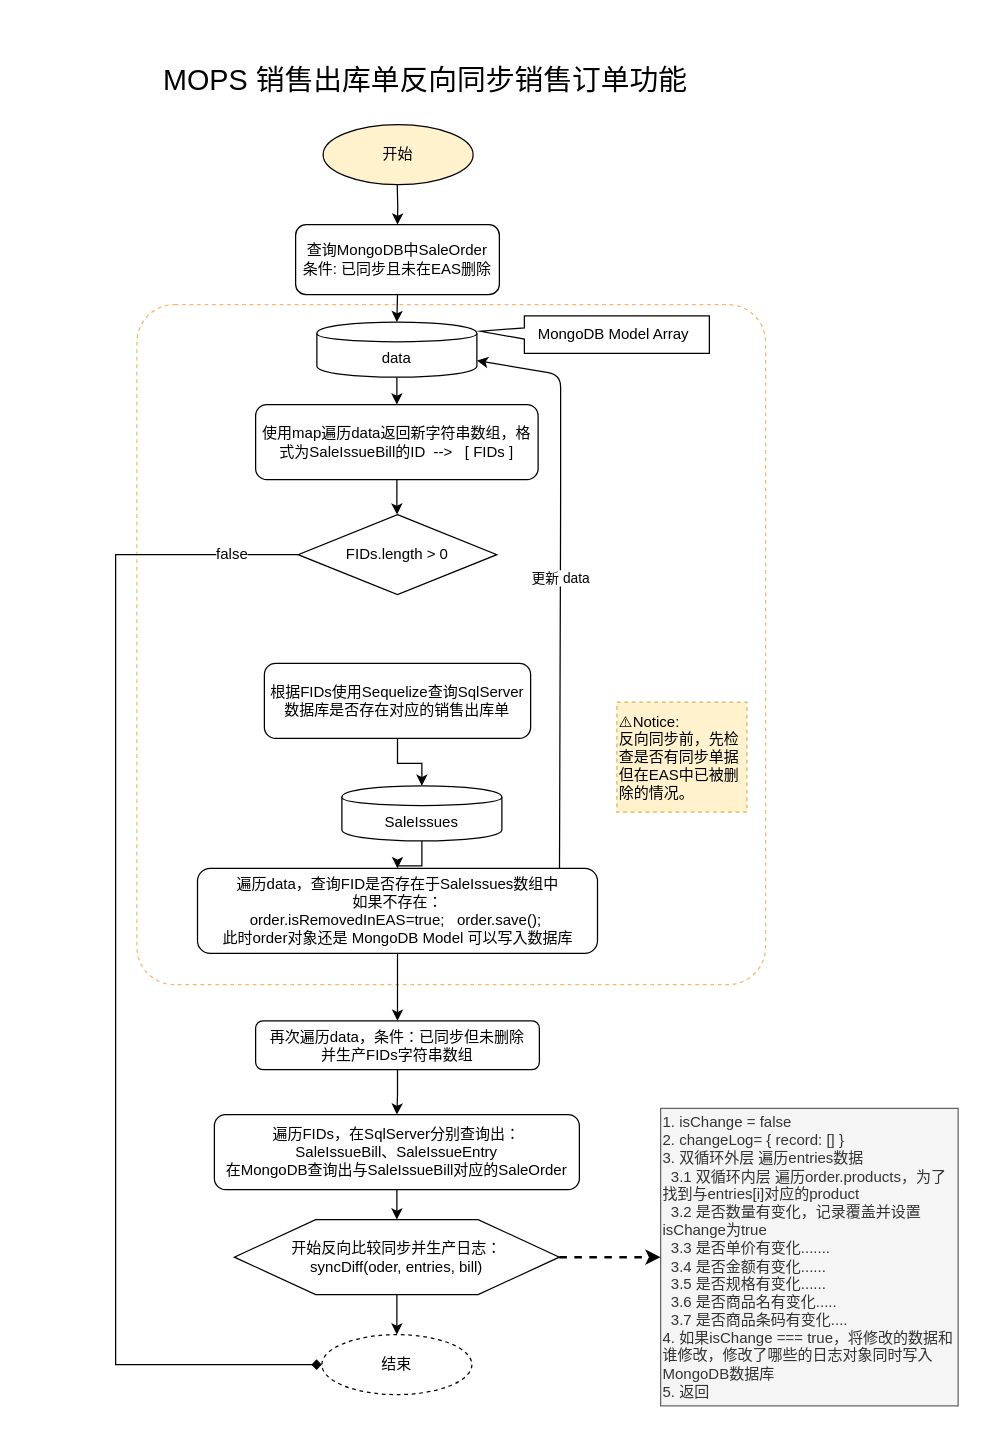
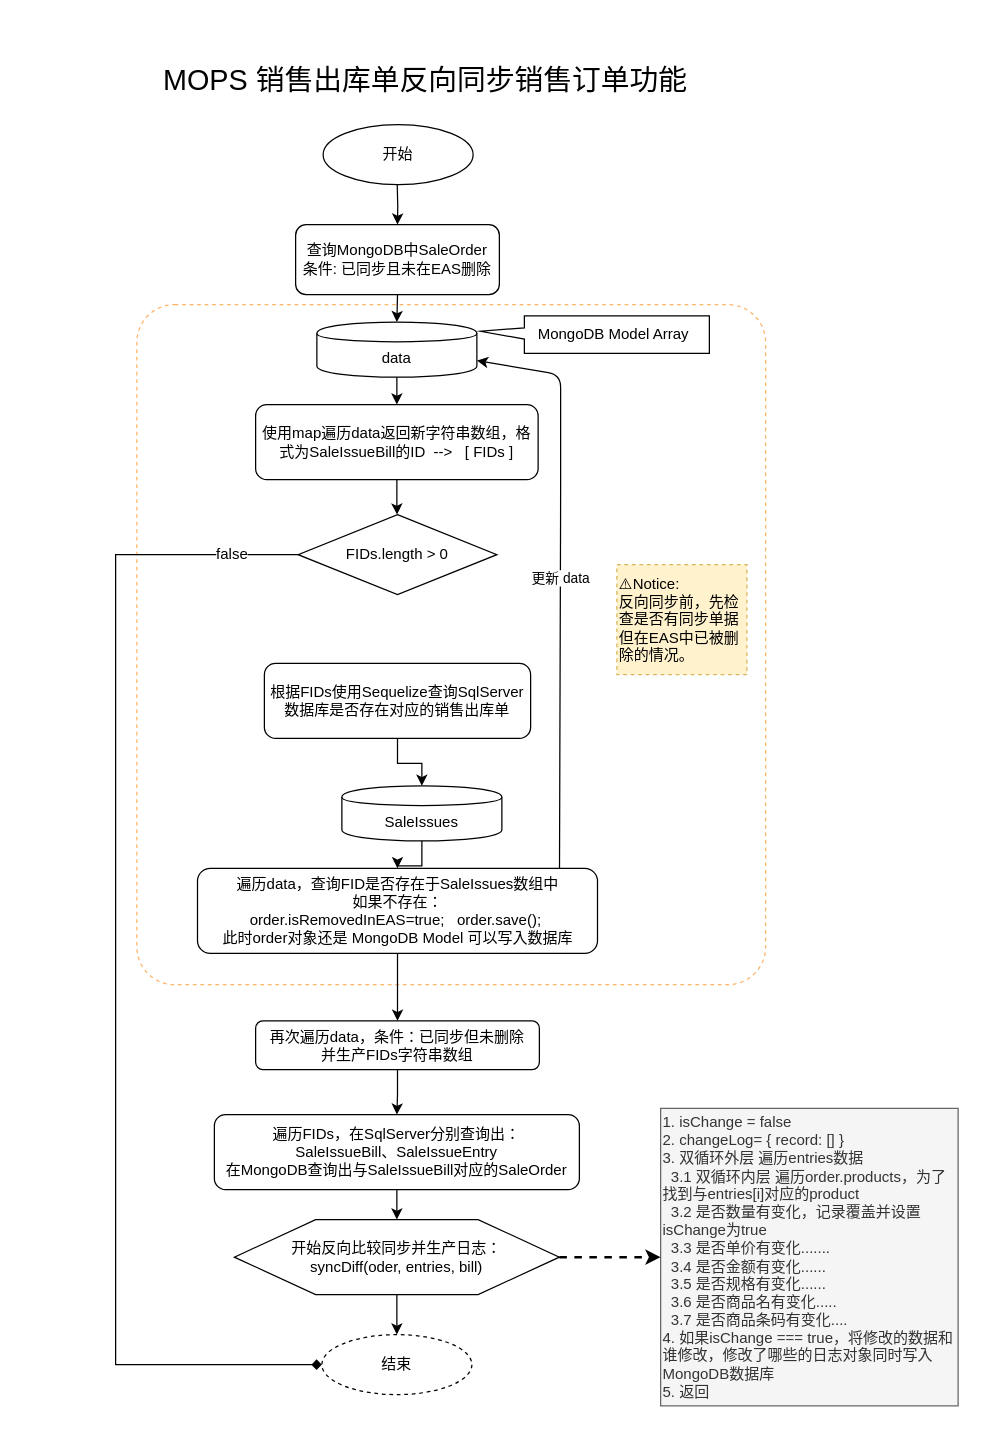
- <mxCell id="12" value="开始" style="ellipse;whiteSpace=wrap;html=1;fillColor=#fff2cc;" vertex="1" parent="1"><mxGeometry x="258" y="99" width="120" height="48" as="geometry" /></mxCell>
+ <mxCell id="12" value="开始" style="ellipse;whiteSpace=wrap;html=1;" vertex="1" parent="1"><mxGeometry x="258" y="99" width="120" height="48" as="geometry" /></mxCell>
- <mxCell id="18" value="⚠️Notice:&amp;nbsp;&lt;br&gt;反向同步前，先检查是否有同步单据但在EAS中已被删除的情况。" style="text;html=1;strokeColor=#d6b656;fillColor=#fff2cc;align=left;verticalAlign=middle;whiteSpace=wrap;rounded=0;dashed=1;" vertex="1" parent="1"><mxGeometry x="493" y="561" width="104" height="88" as="geometry" /></mxCell>
+ <mxCell id="18" value="⚠️Notice:&amp;nbsp;&lt;br&gt;反向同步前，先检查是否有同步单据但在EAS中已被删除的情况。" style="text;html=1;strokeColor=#d6b656;fillColor=#fff2cc;align=left;verticalAlign=middle;whiteSpace=wrap;rounded=0;dashed=1;" vertex="1" parent="1"><mxGeometry x="493" y="451" width="104" height="88" as="geometry" /></mxCell>
